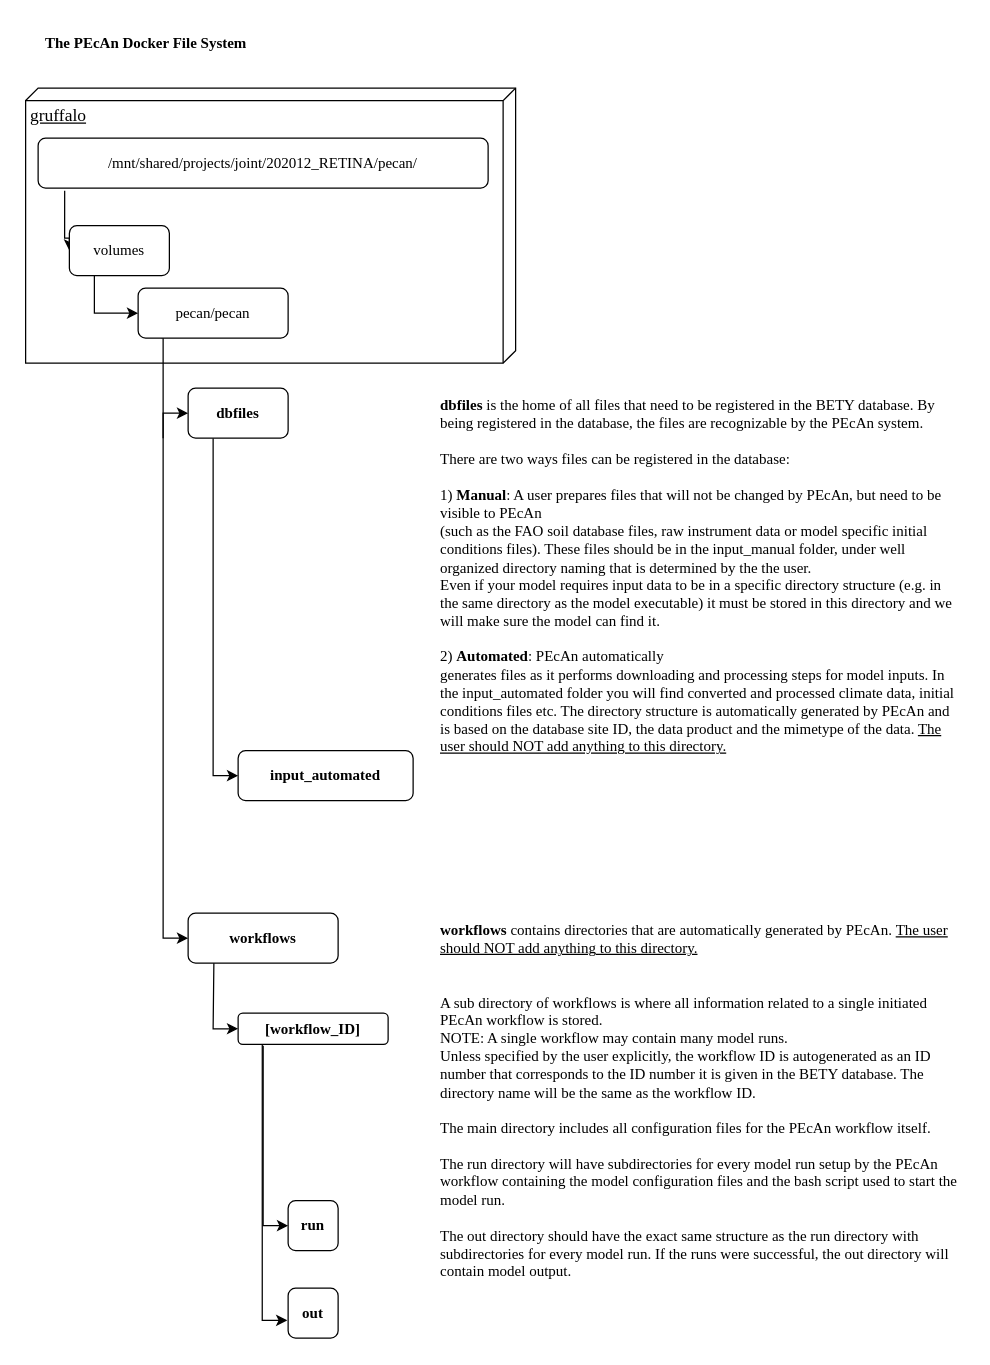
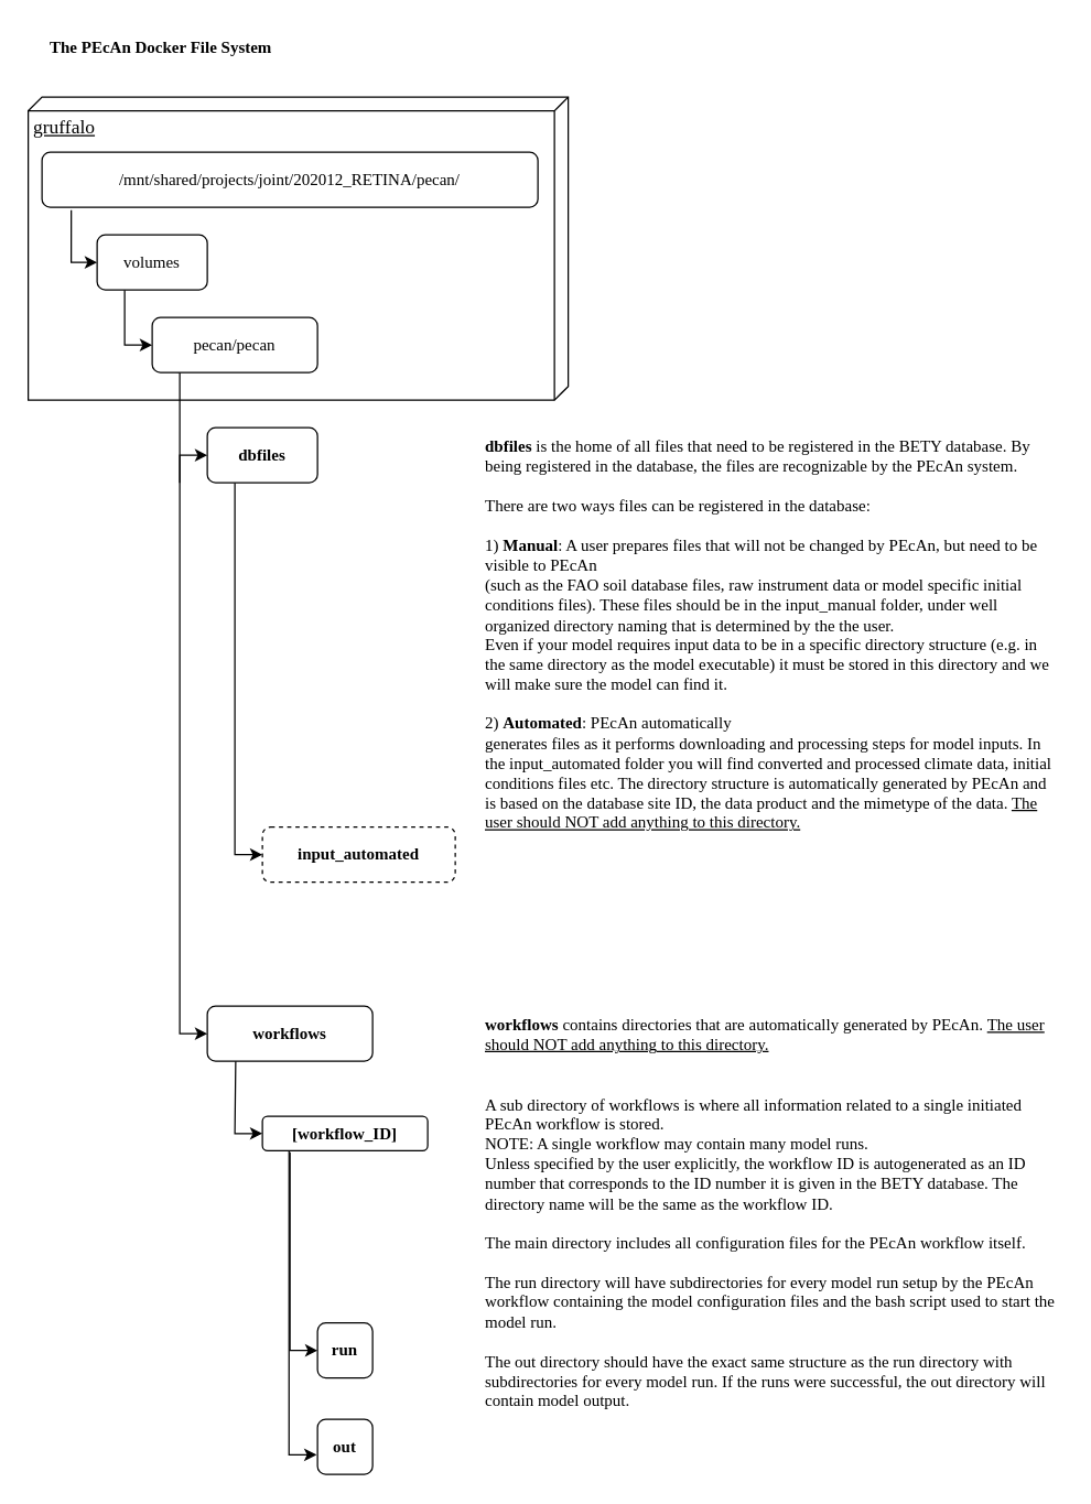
- <mxCell id="7" value="volumes" style="rounded=1;whiteSpace=wrap;html=1;fontFamily=Fira Code;fontSize=12;" parent="1" vertex="1"><mxGeometry x="55" y="180" width="80" height="40" as="geometry" /></mxCell>
+ <mxCell id="7" value="volumes" style="rounded=1;whiteSpace=wrap;html=1;fontFamily=Fira Code;fontSize=12;" parent="1" vertex="1"><mxGeometry x="70" y="170" width="80" height="40" as="geometry" /></mxCell>
- <mxCell id="16" value="&lt;span style=&quot;font-size: 12px&quot;&gt;&lt;b&gt;input_automated&lt;/b&gt;&lt;/span&gt;" style="rounded=1;whiteSpace=wrap;html=1;fontFamily=Fira Code;fontSize=12;align=center;" parent="1" vertex="1"><mxGeometry x="190" y="600" width="140" height="40" as="geometry" /></mxCell>
+ <mxCell id="16" value="&lt;span style=&quot;font-size: 12px&quot;&gt;&lt;b&gt;input_automated&lt;/b&gt;&lt;/span&gt;" style="rounded=1;whiteSpace=wrap;html=1;fontFamily=Fira Code;fontSize=12;align=center;dashed=1;" parent="1" vertex="1"><mxGeometry x="190" y="600" width="140" height="40" as="geometry" /></mxCell>
